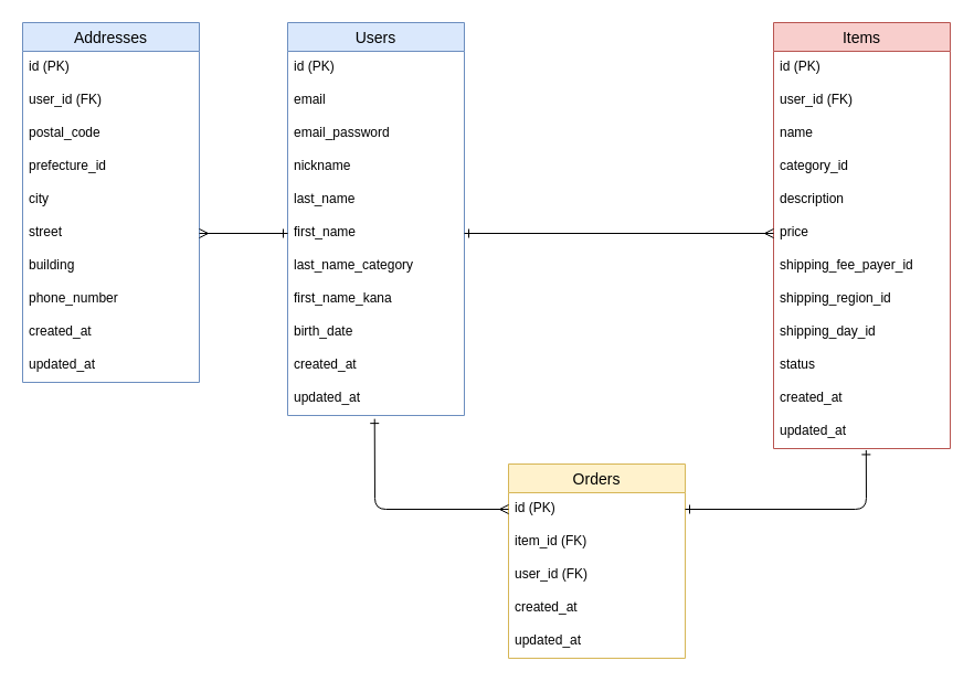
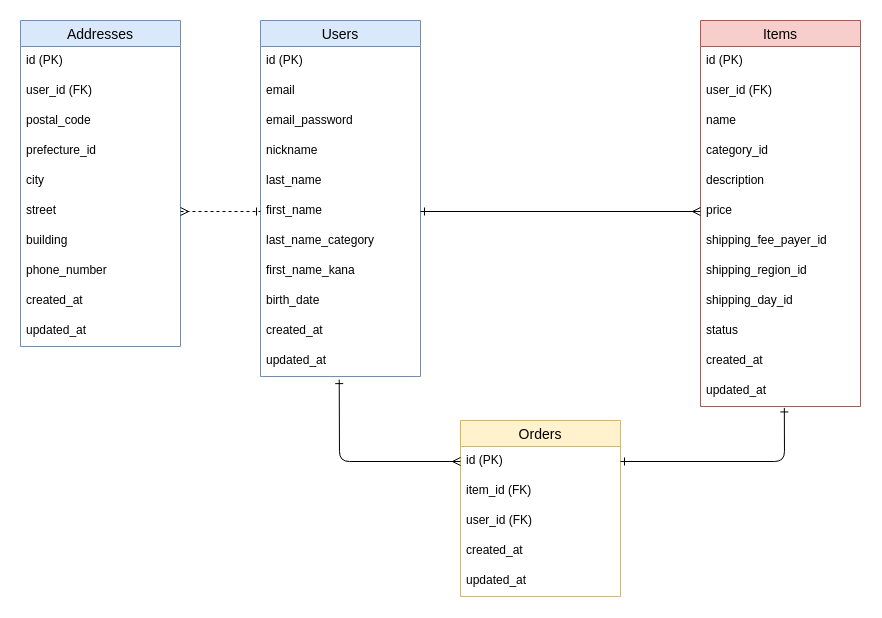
- <mxCell id="47" style="edgeStyle=none;html=1;exitX=1;exitY=0.5;exitDx=0;exitDy=0;entryX=0;entryY=0.5;entryDx=0;entryDy=0;endArrow=ERone;endFill=0;startArrow=ERmany;startFill=0;" edge="1" parent="1" source="33" target="8"><mxGeometry relative="1" as="geometry" /></mxCell>
+ <mxCell id="47" style="edgeStyle=none;html=1;exitX=1;exitY=0.5;exitDx=0;exitDy=0;entryX=0;entryY=0.5;entryDx=0;entryDy=0;endArrow=ERone;endFill=0;startArrow=ERmany;startFill=0;dashed=1;" edge="1" parent="1" source="33" target="8"><mxGeometry relative="1" as="geometry" /></mxCell>
